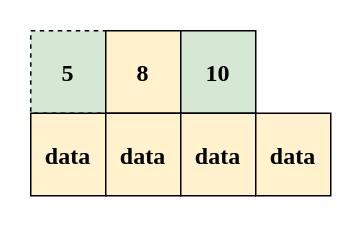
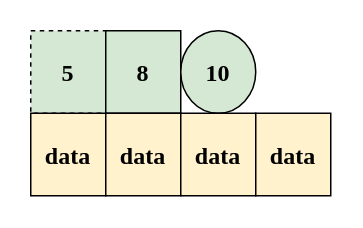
- <mxCell id="3" value="&lt;b&gt;&lt;font face=&quot;Verdana&quot; style=&quot;font-size: 16px;&quot;&gt;8&lt;/font&gt;&lt;/b&gt;" style="rounded=0;whiteSpace=wrap;html=1;fillColor=#fff2cc;strokeColor=#000000;" vertex="1" parent="1"><mxGeometry x="70" y="20" width="50" height="55" as="geometry" /></mxCell>
+ <mxCell id="3" value="&lt;b&gt;&lt;font face=&quot;Verdana&quot; style=&quot;font-size: 16px;&quot;&gt;8&lt;/font&gt;&lt;/b&gt;" style="rounded=0;whiteSpace=wrap;html=1;fillColor=#d5e8d4;strokeColor=#000000;" vertex="1" parent="1"><mxGeometry x="70" y="20" width="50" height="55" as="geometry" /></mxCell>
- <mxCell id="4" value="&lt;b&gt;&lt;font face=&quot;Verdana&quot; style=&quot;font-size: 16px;&quot;&gt;10&lt;/font&gt;&lt;/b&gt;" style="rounded=0;whiteSpace=wrap;html=1;fillColor=#d5e8d4;strokeColor=#000000;" vertex="1" parent="1"><mxGeometry x="120" y="20" width="50" height="55" as="geometry" /></mxCell>
+ <mxCell id="4" value="&lt;b&gt;&lt;font face=&quot;Verdana&quot; style=&quot;font-size: 16px;&quot;&gt;10&lt;/font&gt;&lt;/b&gt;" style="ellipse;whiteSpace=wrap;html=1;fillColor=#d5e8d4;strokeColor=#000000;" vertex="1" parent="1"><mxGeometry x="120" y="20" width="50" height="55" as="geometry" /></mxCell>
